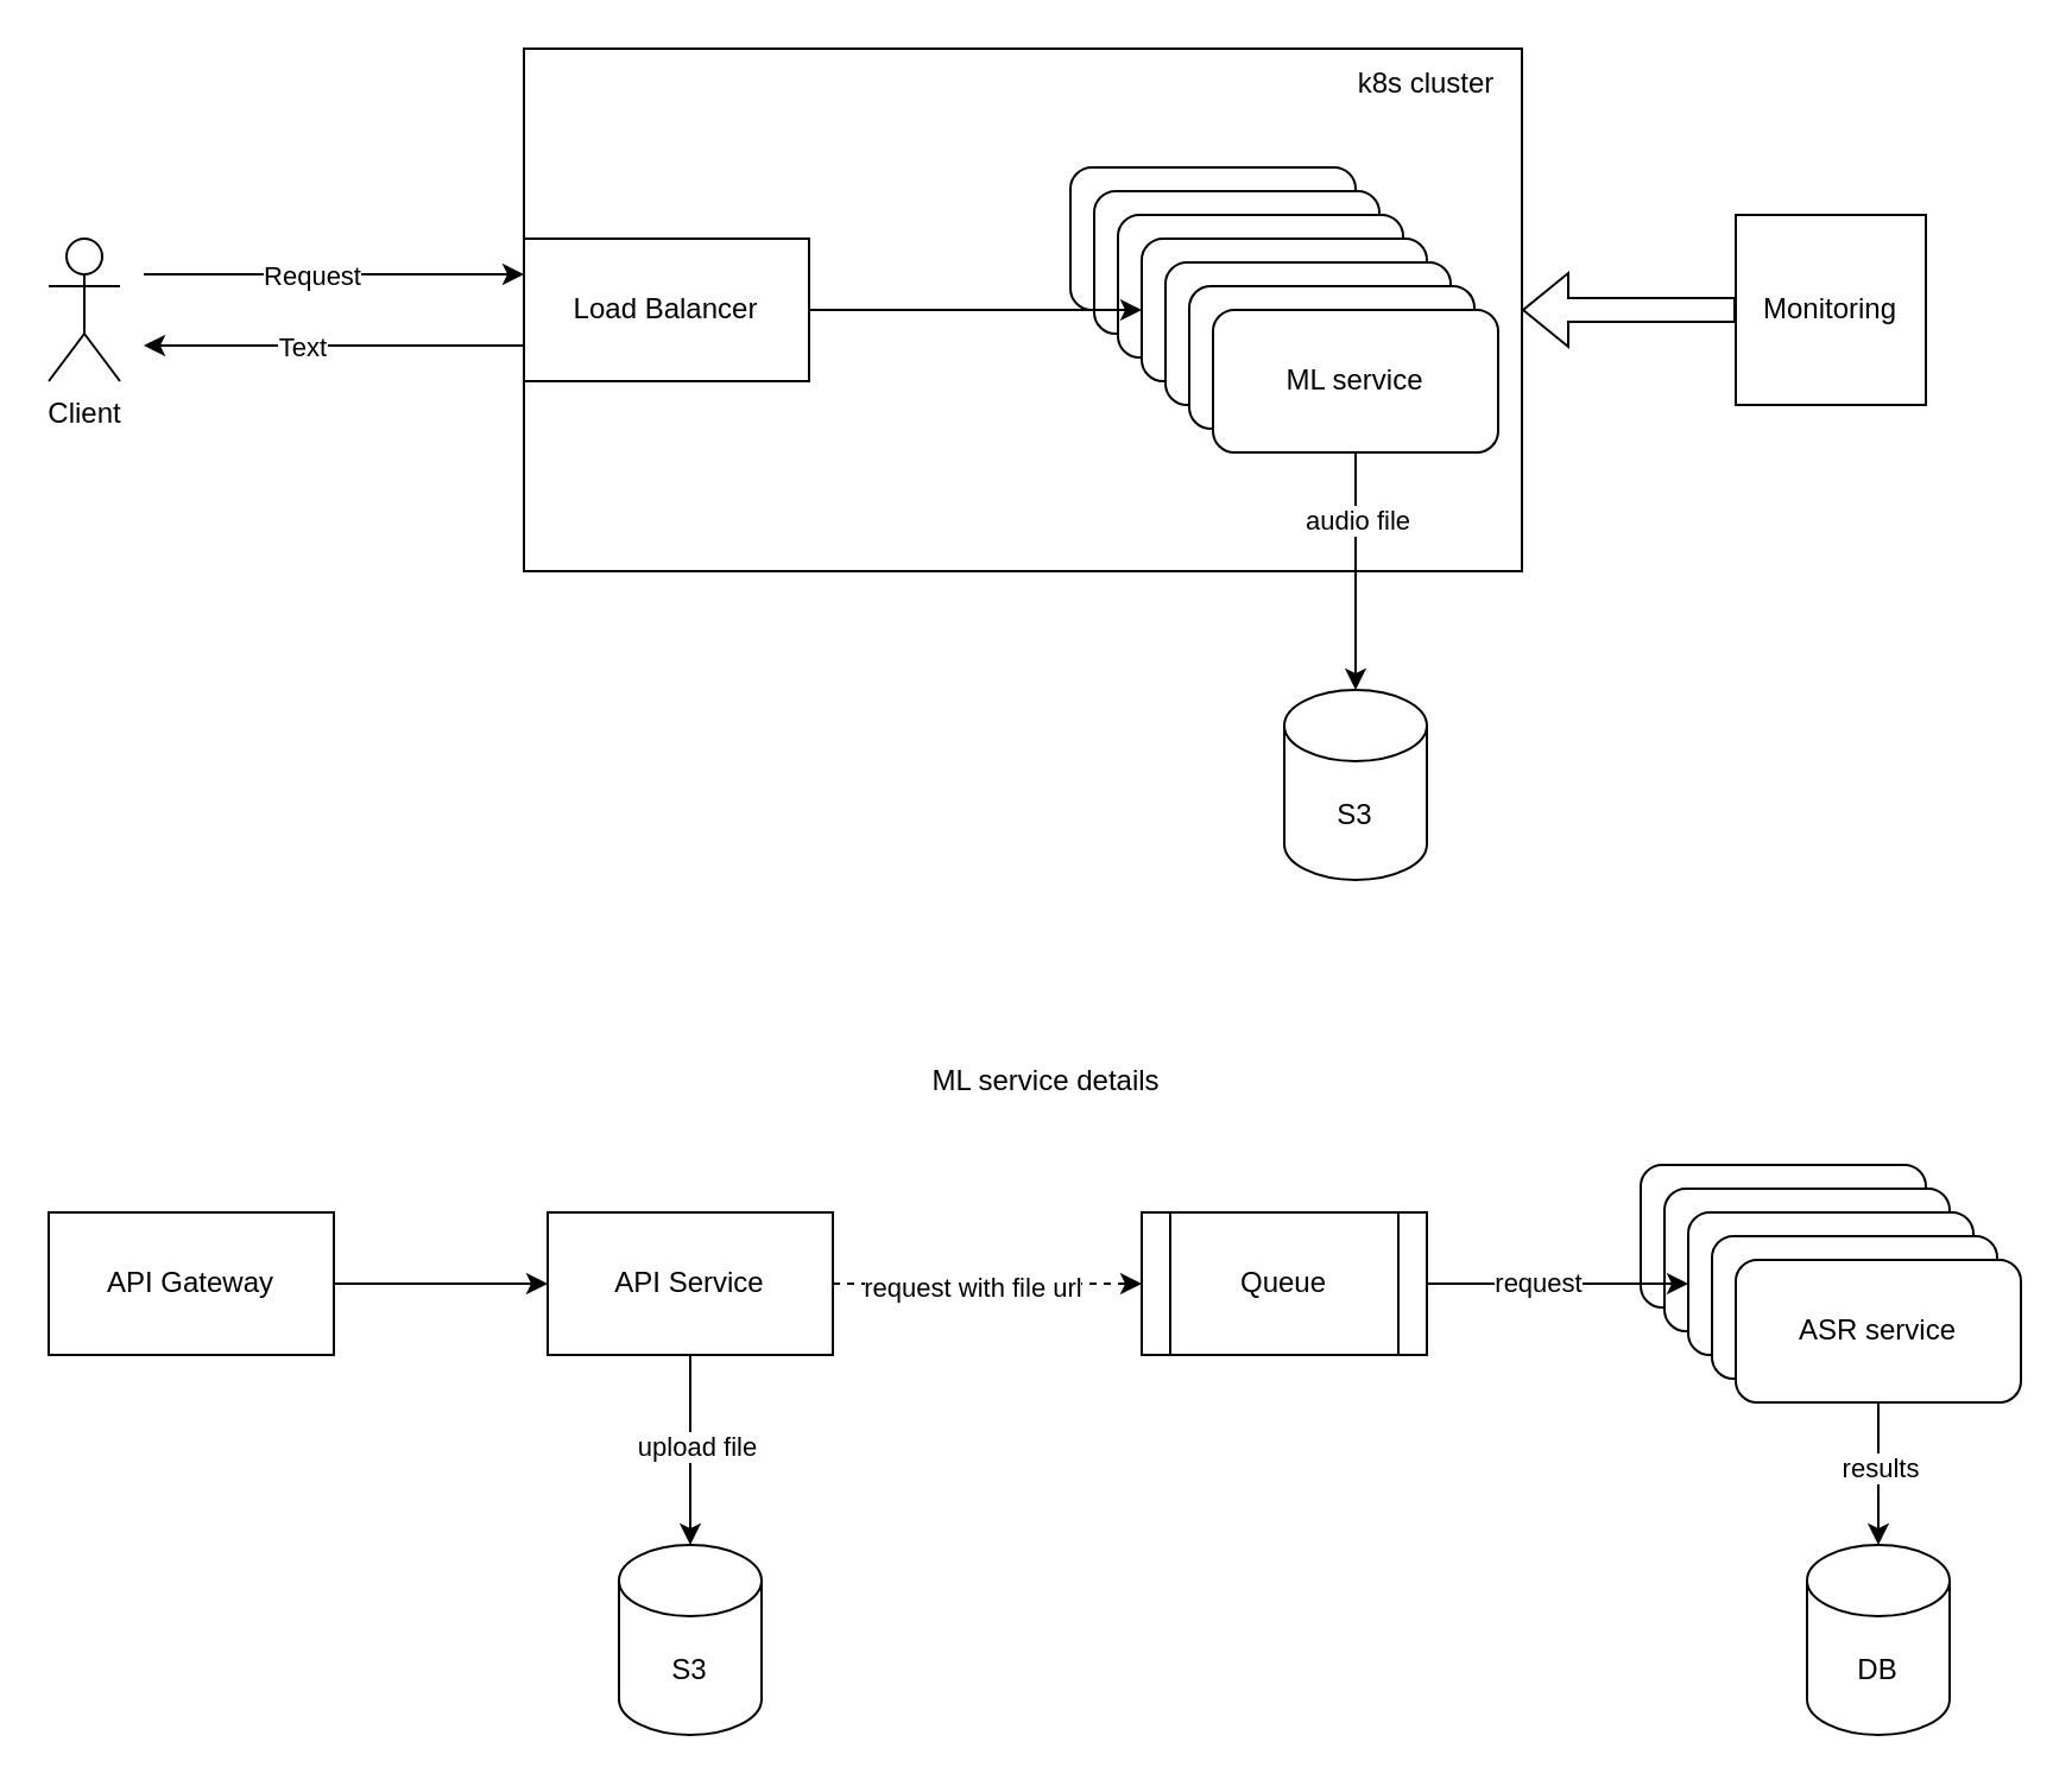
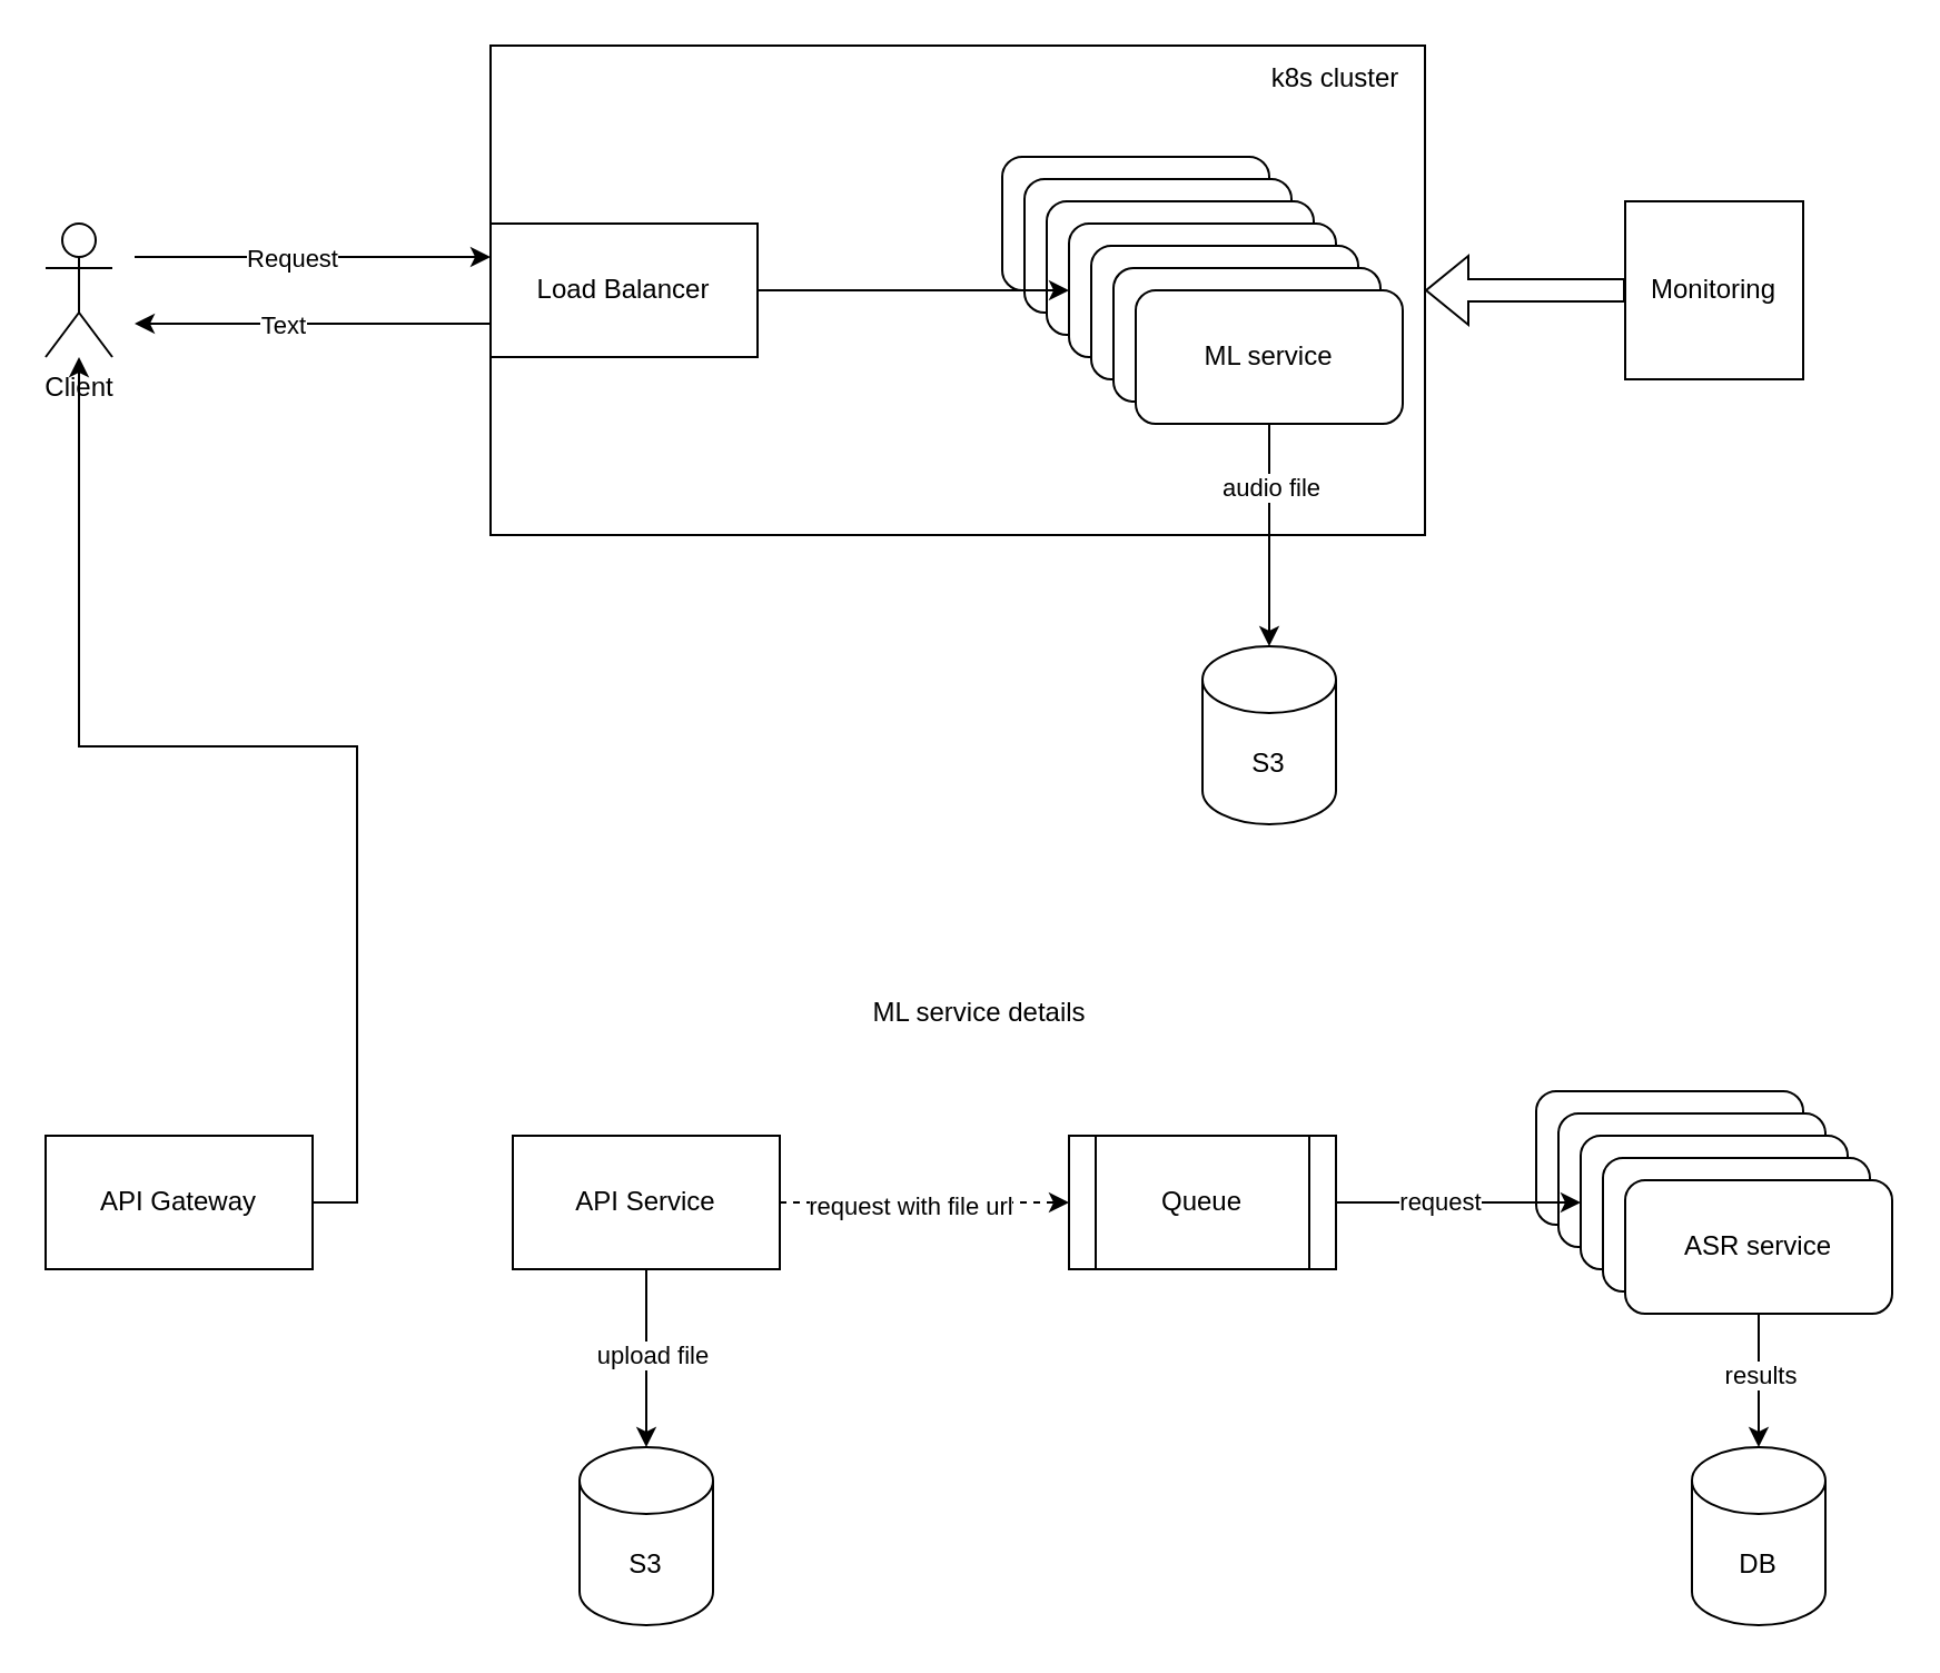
- <mxCell id="25" style="edgeStyle=orthogonalEdgeStyle;rounded=0;orthogonalLoop=1;jettySize=auto;html=1;exitX=1;exitY=0.5;exitDx=0;exitDy=0;entryX=0;entryY=0.5;entryDx=0;entryDy=0;" edge="1" parent="1" source="26" target="29"><mxGeometry relative="1" as="geometry" /></mxCell>
+ <mxCell id="25" style="edgeStyle=orthogonalEdgeStyle;rounded=0;orthogonalLoop=1;jettySize=auto;html=1;exitX=1;exitY=0.5;exitDx=0;exitDy=0;" edge="1" parent="1" source="26" target="12"><mxGeometry relative="1" as="geometry" /></mxCell>
